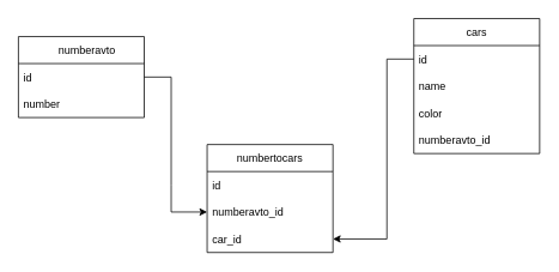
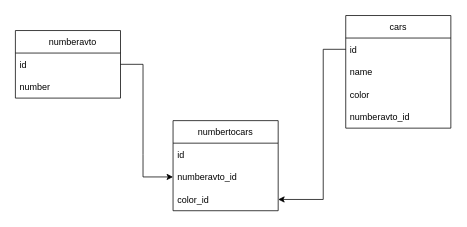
- <mxCell id="13" value="car_id" style="text;strokeColor=none;fillColor=none;align=left;verticalAlign=middle;spacingLeft=4;spacingRight=4;overflow=hidden;points=[[0,0.5],[1,0.5]];portConstraint=eastwest;rotatable=0;" vertex="1" parent="10"><mxGeometry y="90" width="140" height="30" as="geometry" /></mxCell>
+ <mxCell id="13" value="color_id" style="text;strokeColor=none;fillColor=none;align=left;verticalAlign=middle;spacingLeft=4;spacingRight=4;overflow=hidden;points=[[0,0.5],[1,0.5]];portConstraint=eastwest;rotatable=0;" vertex="1" parent="10"><mxGeometry y="90" width="140" height="30" as="geometry" /></mxCell>
